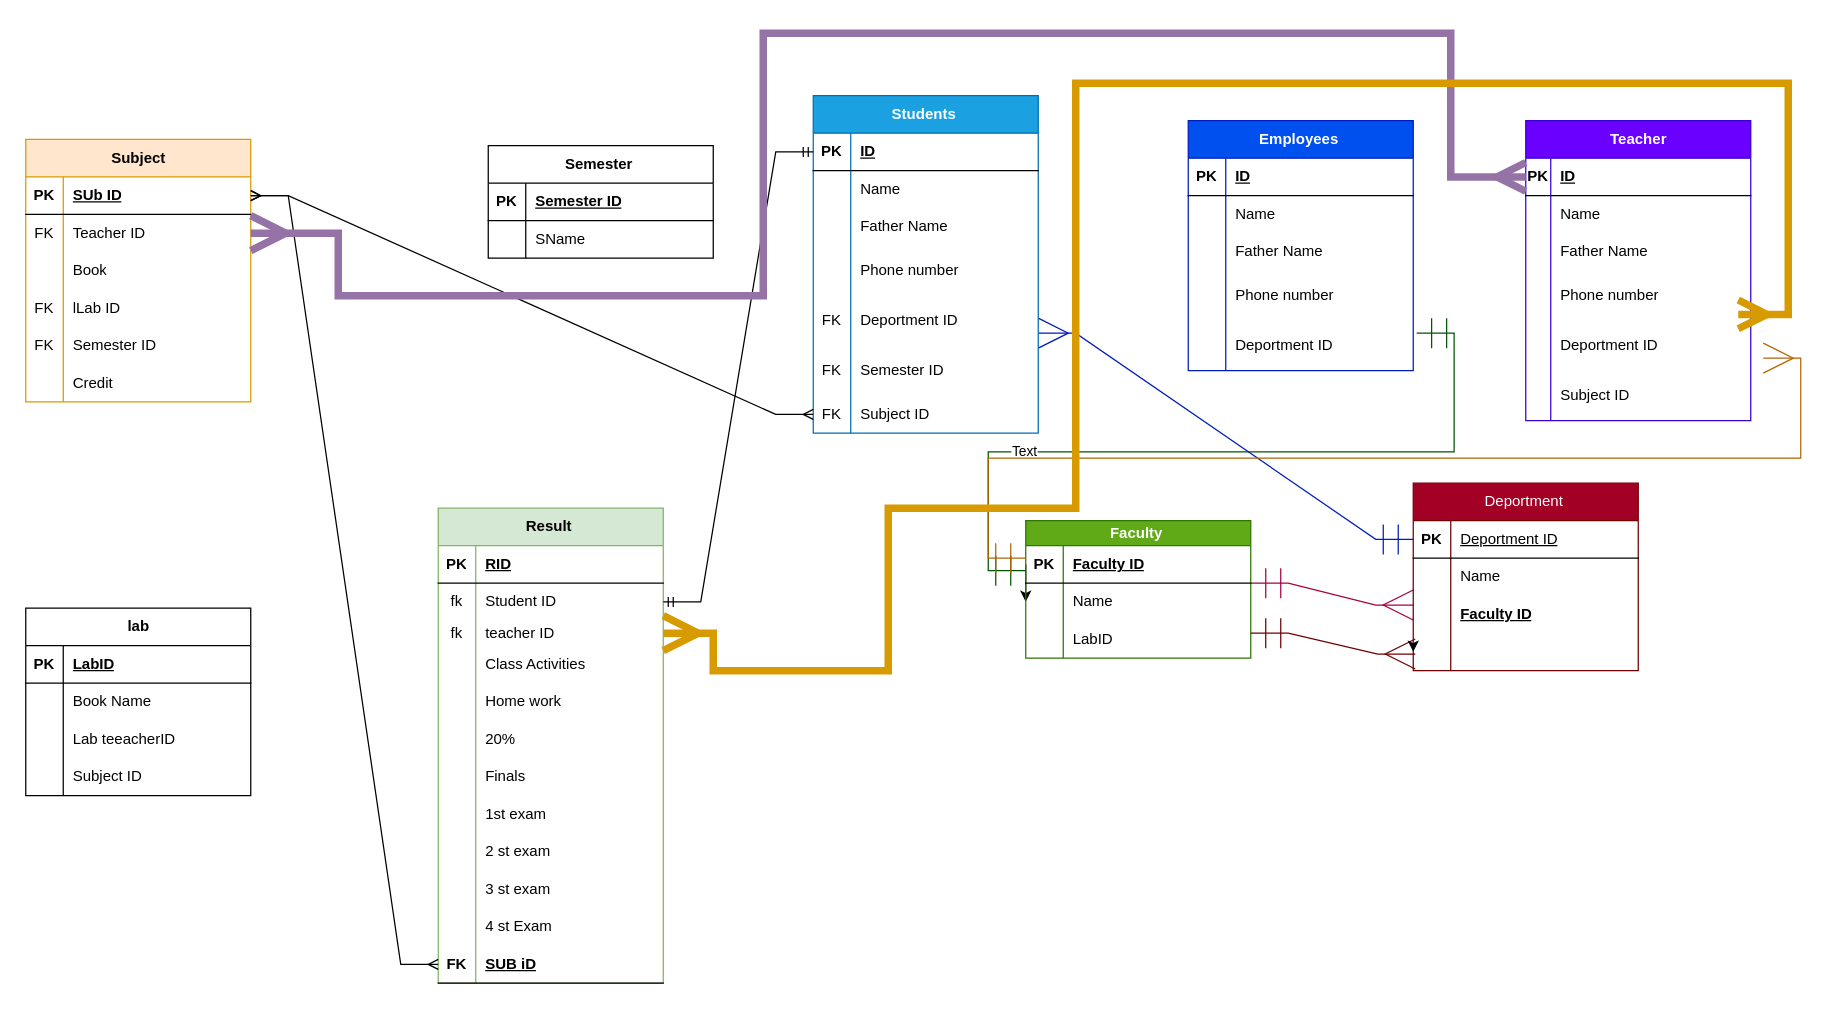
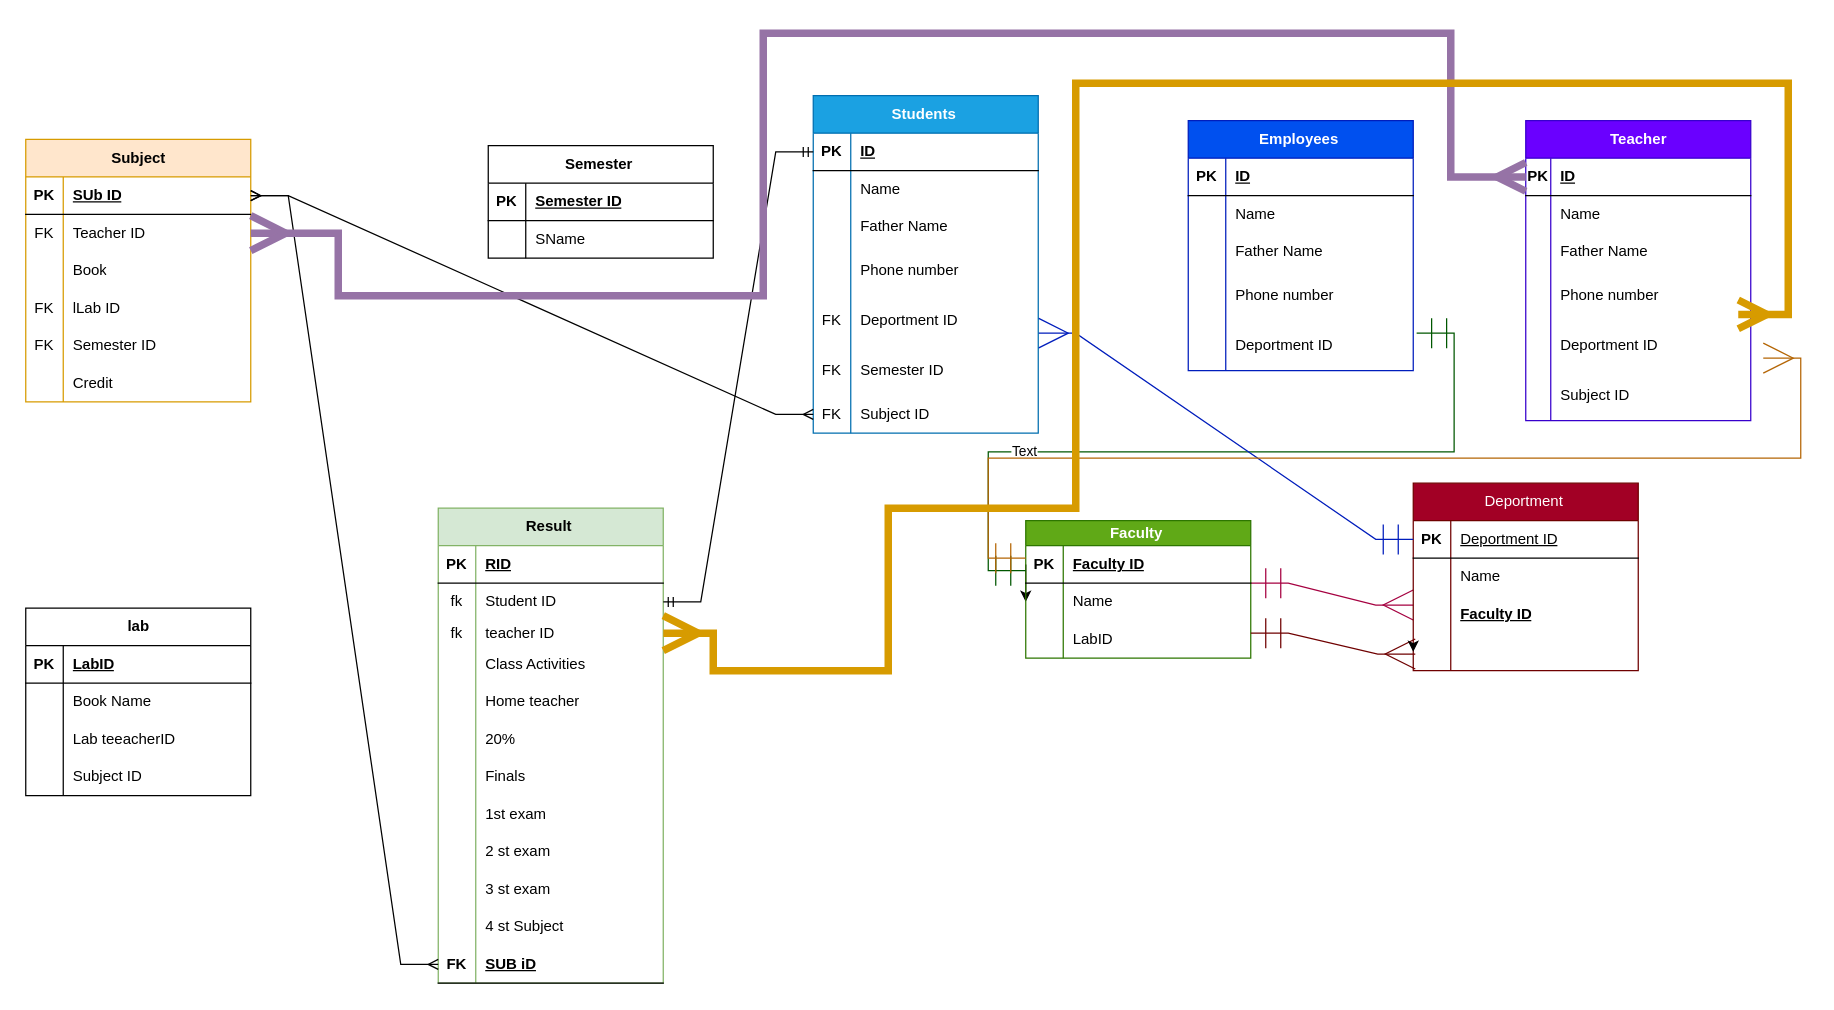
- <mxCell id="121" value="Home work" style="shape=partialRectangle;connectable=0;fillColor=none;top=0;left=0;bottom=0;right=0;align=left;spacingLeft=6;overflow=hidden;whiteSpace=wrap;html=1;" parent="119" vertex="1"><mxGeometry x="30" width="150" height="30" as="geometry"><mxRectangle width="150" height="30" as="alternateBounds" /></mxGeometry></mxCell>
+ <mxCell id="121" value="Home teacher" style="shape=partialRectangle;connectable=0;fillColor=none;top=0;left=0;bottom=0;right=0;align=left;spacingLeft=6;overflow=hidden;whiteSpace=wrap;html=1;" parent="119" vertex="1"><mxGeometry x="30" width="150" height="30" as="geometry"><mxRectangle width="150" height="30" as="alternateBounds" /></mxGeometry></mxCell>
- <mxCell id="139" value="4 st Exam" style="shape=partialRectangle;connectable=0;fillColor=none;top=0;left=0;bottom=0;right=0;align=left;spacingLeft=6;overflow=hidden;whiteSpace=wrap;html=1;" parent="137" vertex="1"><mxGeometry x="30" width="150" height="30" as="geometry"><mxRectangle width="150" height="30" as="alternateBounds" /></mxGeometry></mxCell>
+ <mxCell id="139" value="4 st Subject" style="shape=partialRectangle;connectable=0;fillColor=none;top=0;left=0;bottom=0;right=0;align=left;spacingLeft=6;overflow=hidden;whiteSpace=wrap;html=1;" parent="137" vertex="1"><mxGeometry x="30" width="150" height="30" as="geometry"><mxRectangle width="150" height="30" as="alternateBounds" /></mxGeometry></mxCell>
